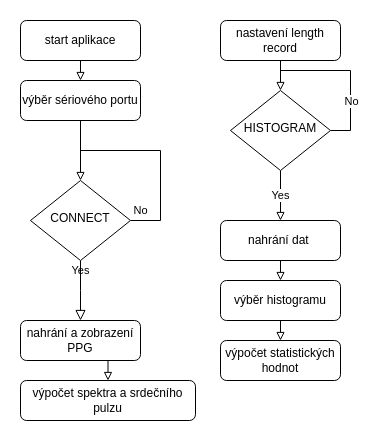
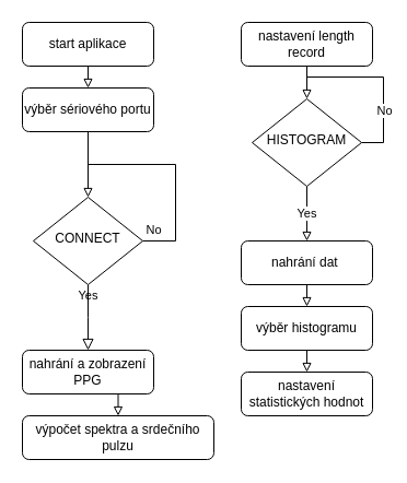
- <mxCell id="18" value="výpočet statistických hodnot" style="rounded=1;whiteSpace=wrap;html=1;fontSize=12;glass=0;strokeWidth=1;shadow=0;" vertex="1" parent="1"><mxGeometry x="220" y="340" width="120" height="40" as="geometry" /></mxCell>
+ <mxCell id="18" value="nastavení statistických hodnot" style="rounded=1;whiteSpace=wrap;html=1;fontSize=12;glass=0;strokeWidth=1;shadow=0;" vertex="1" parent="1"><mxGeometry x="220" y="340" width="120" height="40" as="geometry" /></mxCell>
